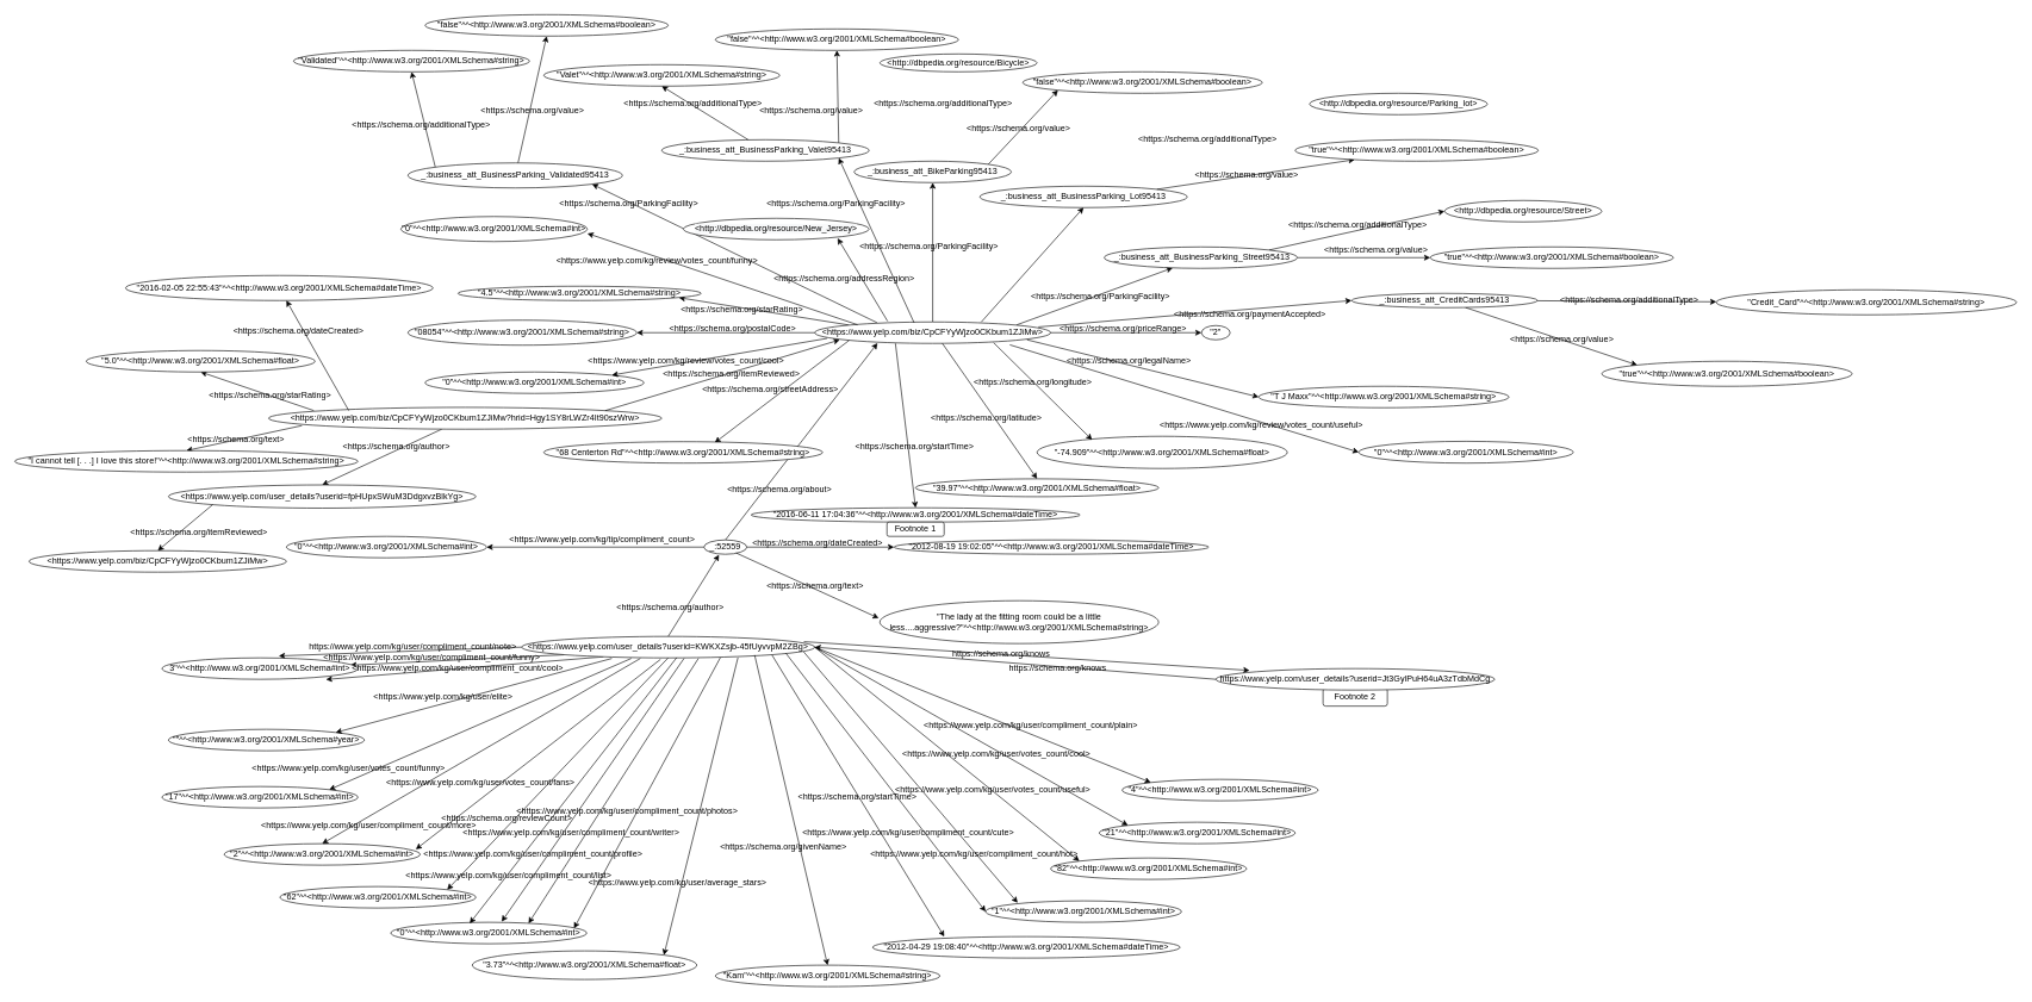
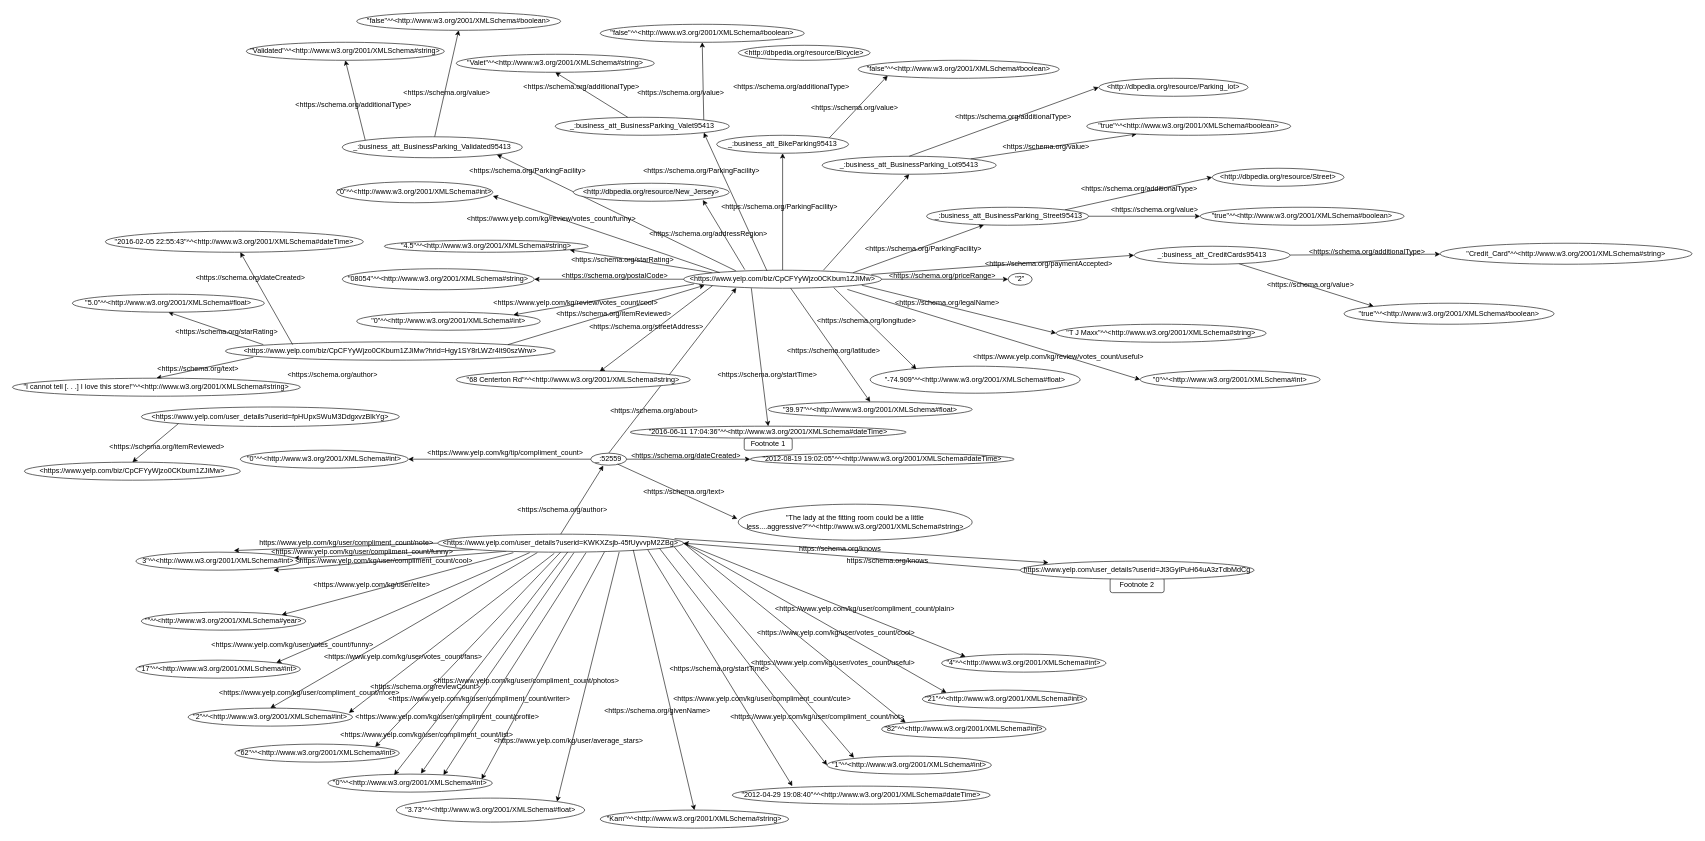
+ <mxCell id="47" value="" style="endArrow=classic;html=1;exitX=0.5;exitY=0;exitDx=0;exitDy=0;entryX=0;entryY=0.5;entryDx=0;entryDy=0;" edge="1" parent="1" source="40" target="43"><mxGeometry width="50" height="50" relative="1" as="geometry"><mxPoint x="1580" y="195" as="sourcePoint" /><mxPoint x="1630" y="145" as="targetPoint" /></mxGeometry></mxCell>
- <mxCell id="79" value="_:business_att_CreditCards95413" style="ellipse;whiteSpace=wrap;html=1;" vertex="1" parent="1"><mxGeometry x="1890" y="410" width="260" height="20" as="geometry" /></mxCell>
+ <mxCell id="79" value="_:business_att_CreditCards95413" style="ellipse;whiteSpace=wrap;html=1;" vertex="1" parent="1"><mxGeometry x="1890" y="410" width="260" height="30" as="geometry" /></mxCell>
- <mxCell id="17" value="&amp;lt;https://schema.org/latitude&amp;gt;" style="text;whiteSpace=wrap;html=1;" vertex="1" parent="1"><mxGeometry x="1300" y="570" width="180" height="30" as="geometry" /></mxCell>
+ <mxCell id="17" value="&amp;lt;https://schema.org/latitude&amp;gt;" style="text;whiteSpace=wrap;html=1;" vertex="1" parent="1"><mxGeometry x="1310" y="570" width="180" height="30" as="geometry" /></mxCell>
- <mxCell id="103" style="edgeStyle=none;html=1;entryX=0.5;entryY=0;entryDx=0;entryDy=0;" edge="1" parent="1" source="105" target="112"><mxGeometry relative="1" as="geometry" /></mxCell>
